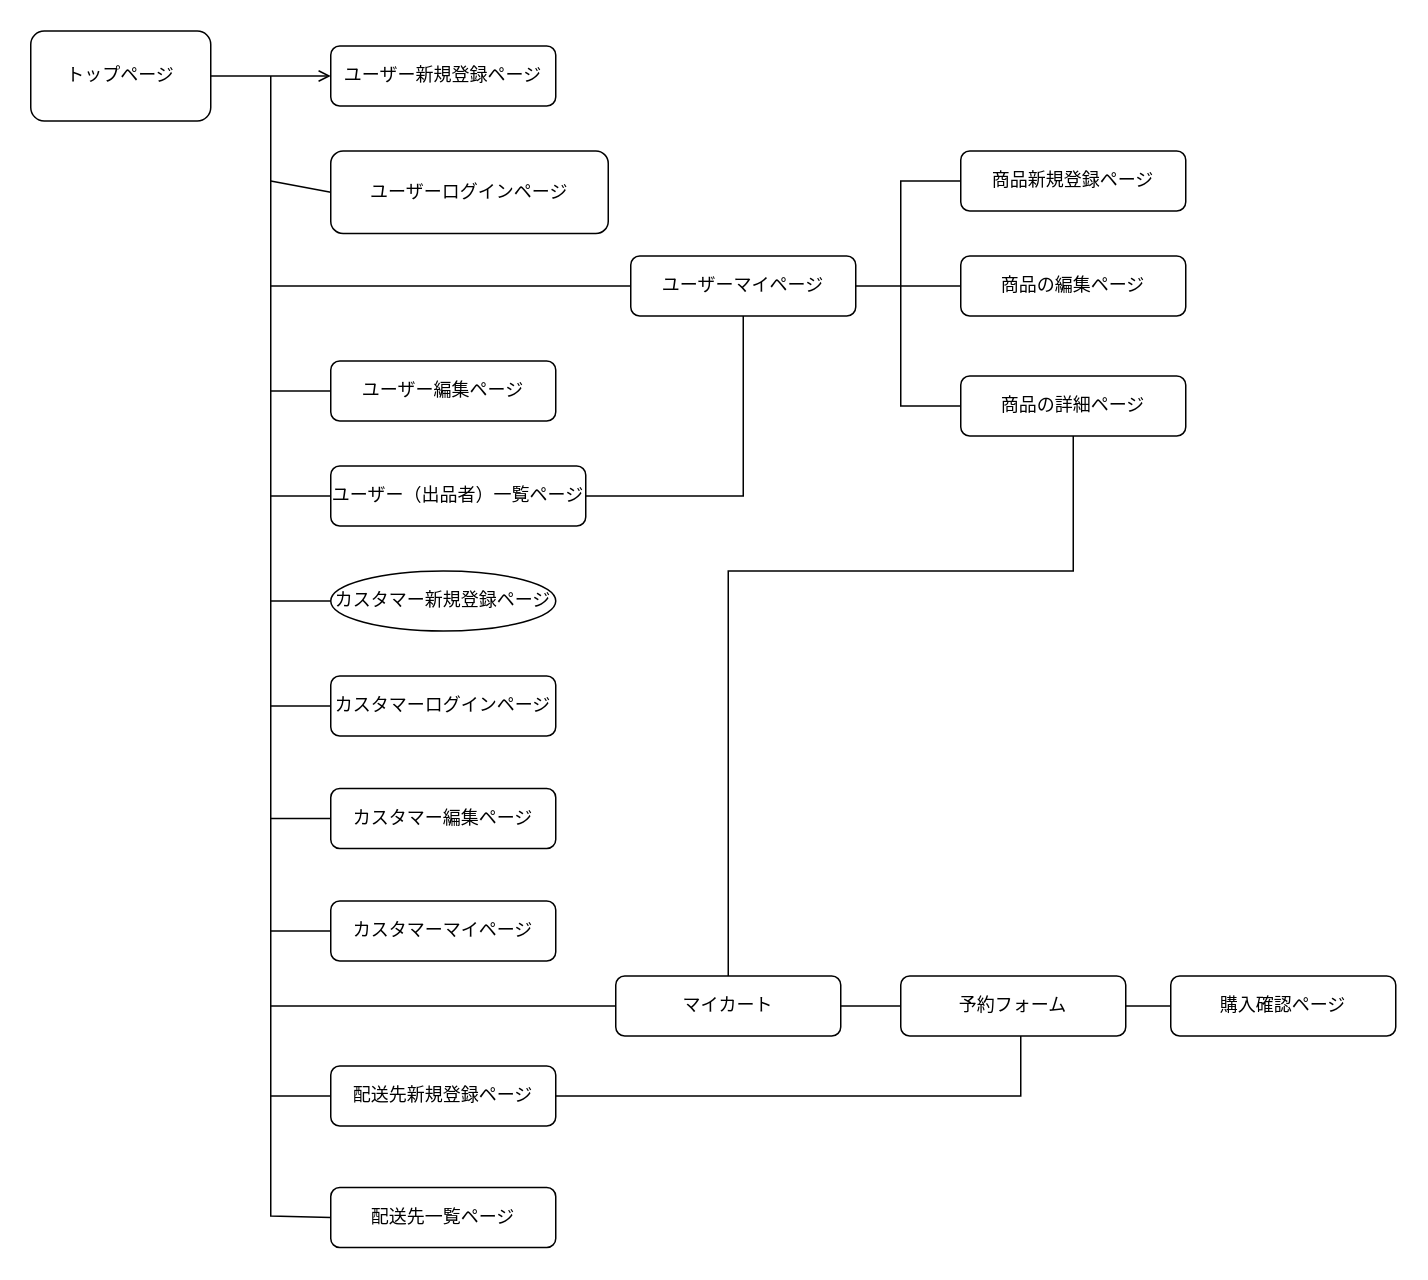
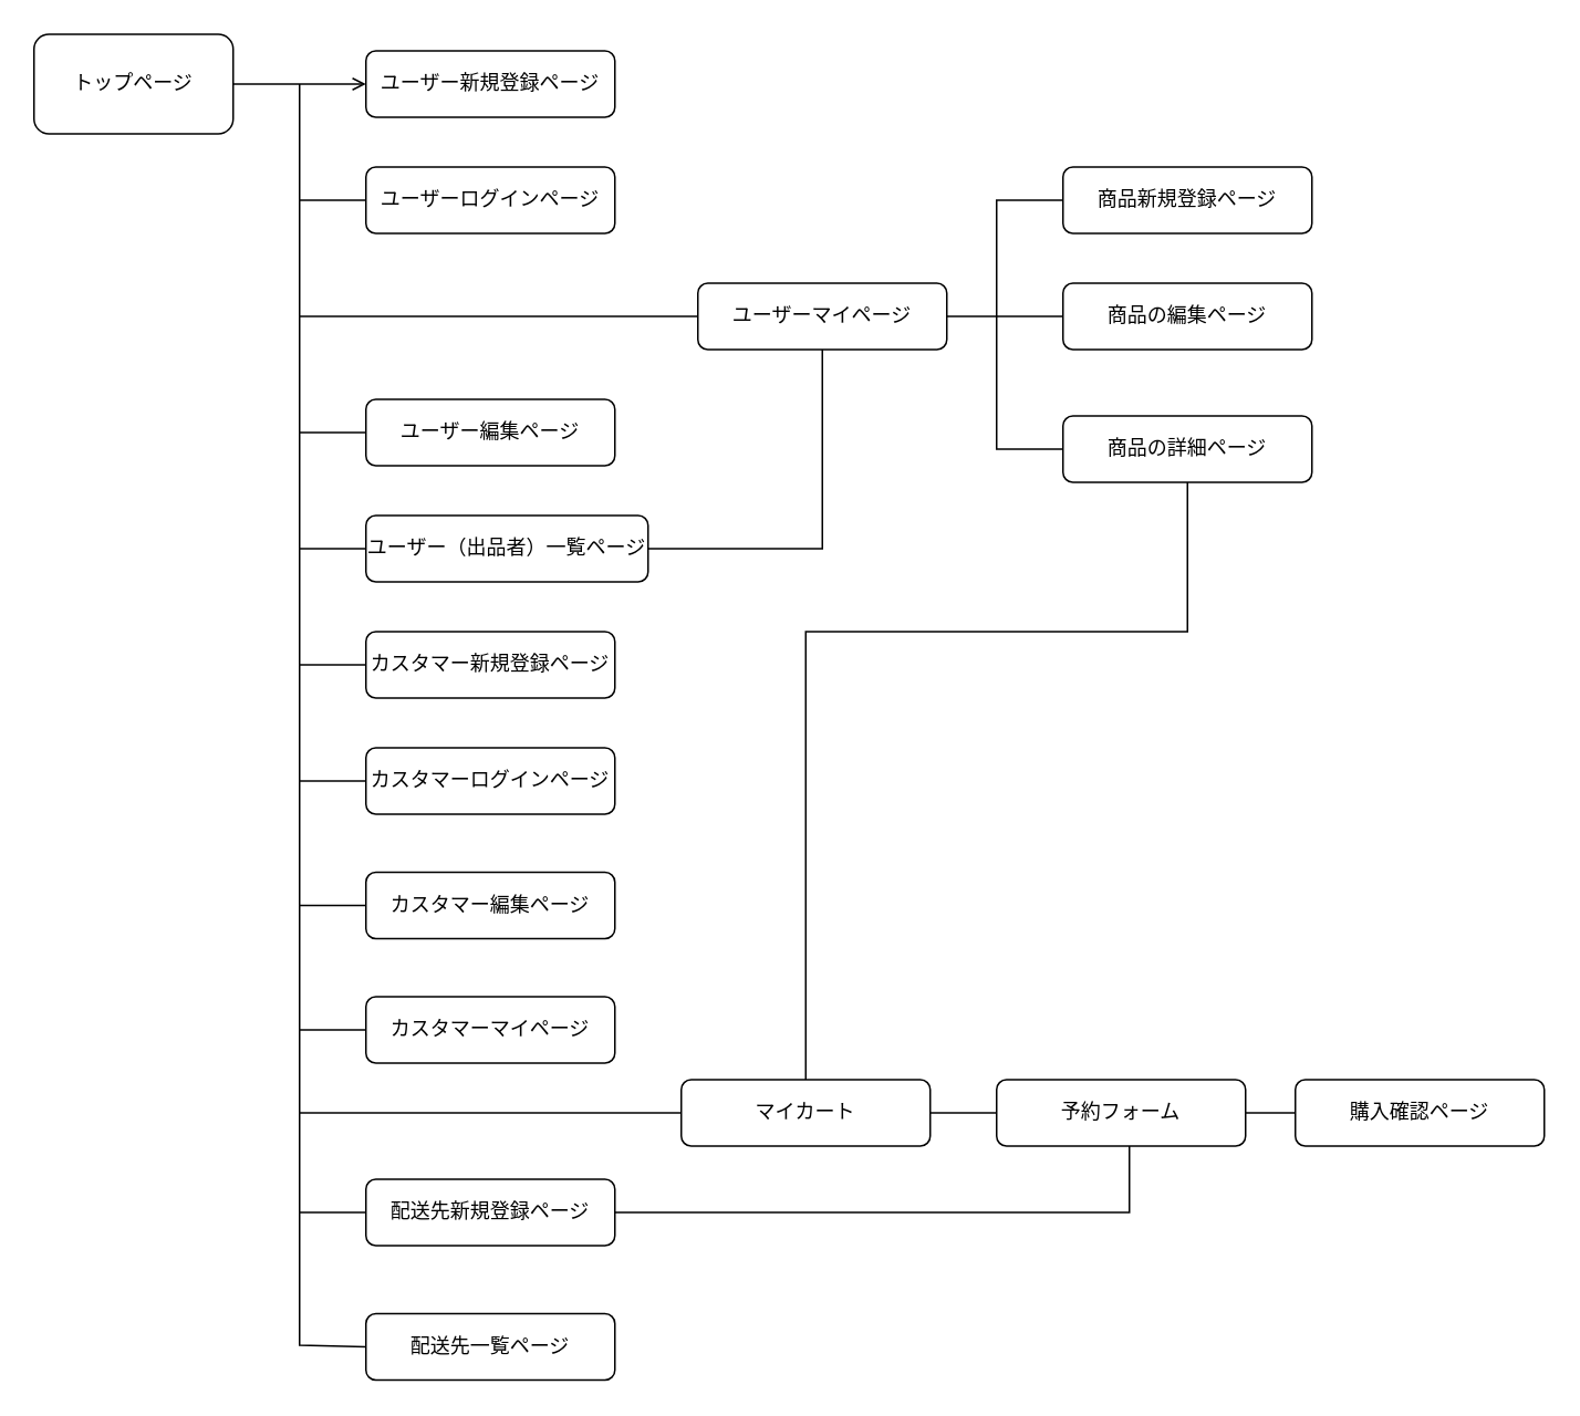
- <mxCell id="6" value="ユーザーログインページ" style="rounded=1;whiteSpace=wrap;html=1;" parent="1" vertex="1"><mxGeometry x="220" y="100" width="185" height="55" as="geometry" /></mxCell>
+ <mxCell id="6" value="ユーザーログインページ" style="rounded=1;whiteSpace=wrap;html=1;" parent="1" vertex="1"><mxGeometry x="220" y="100" width="150" height="40" as="geometry" /></mxCell>
- <mxCell id="15" value="カスタマー新規登録ページ" style="ellipse;whiteSpace=wrap;html=1;" parent="1" vertex="1"><mxGeometry x="220" y="380" width="150" height="40" as="geometry" /></mxCell>
+ <mxCell id="15" value="カスタマー新規登録ページ" style="rounded=1;whiteSpace=wrap;html=1;" parent="1" vertex="1"><mxGeometry x="220" y="380" width="150" height="40" as="geometry" /></mxCell>
